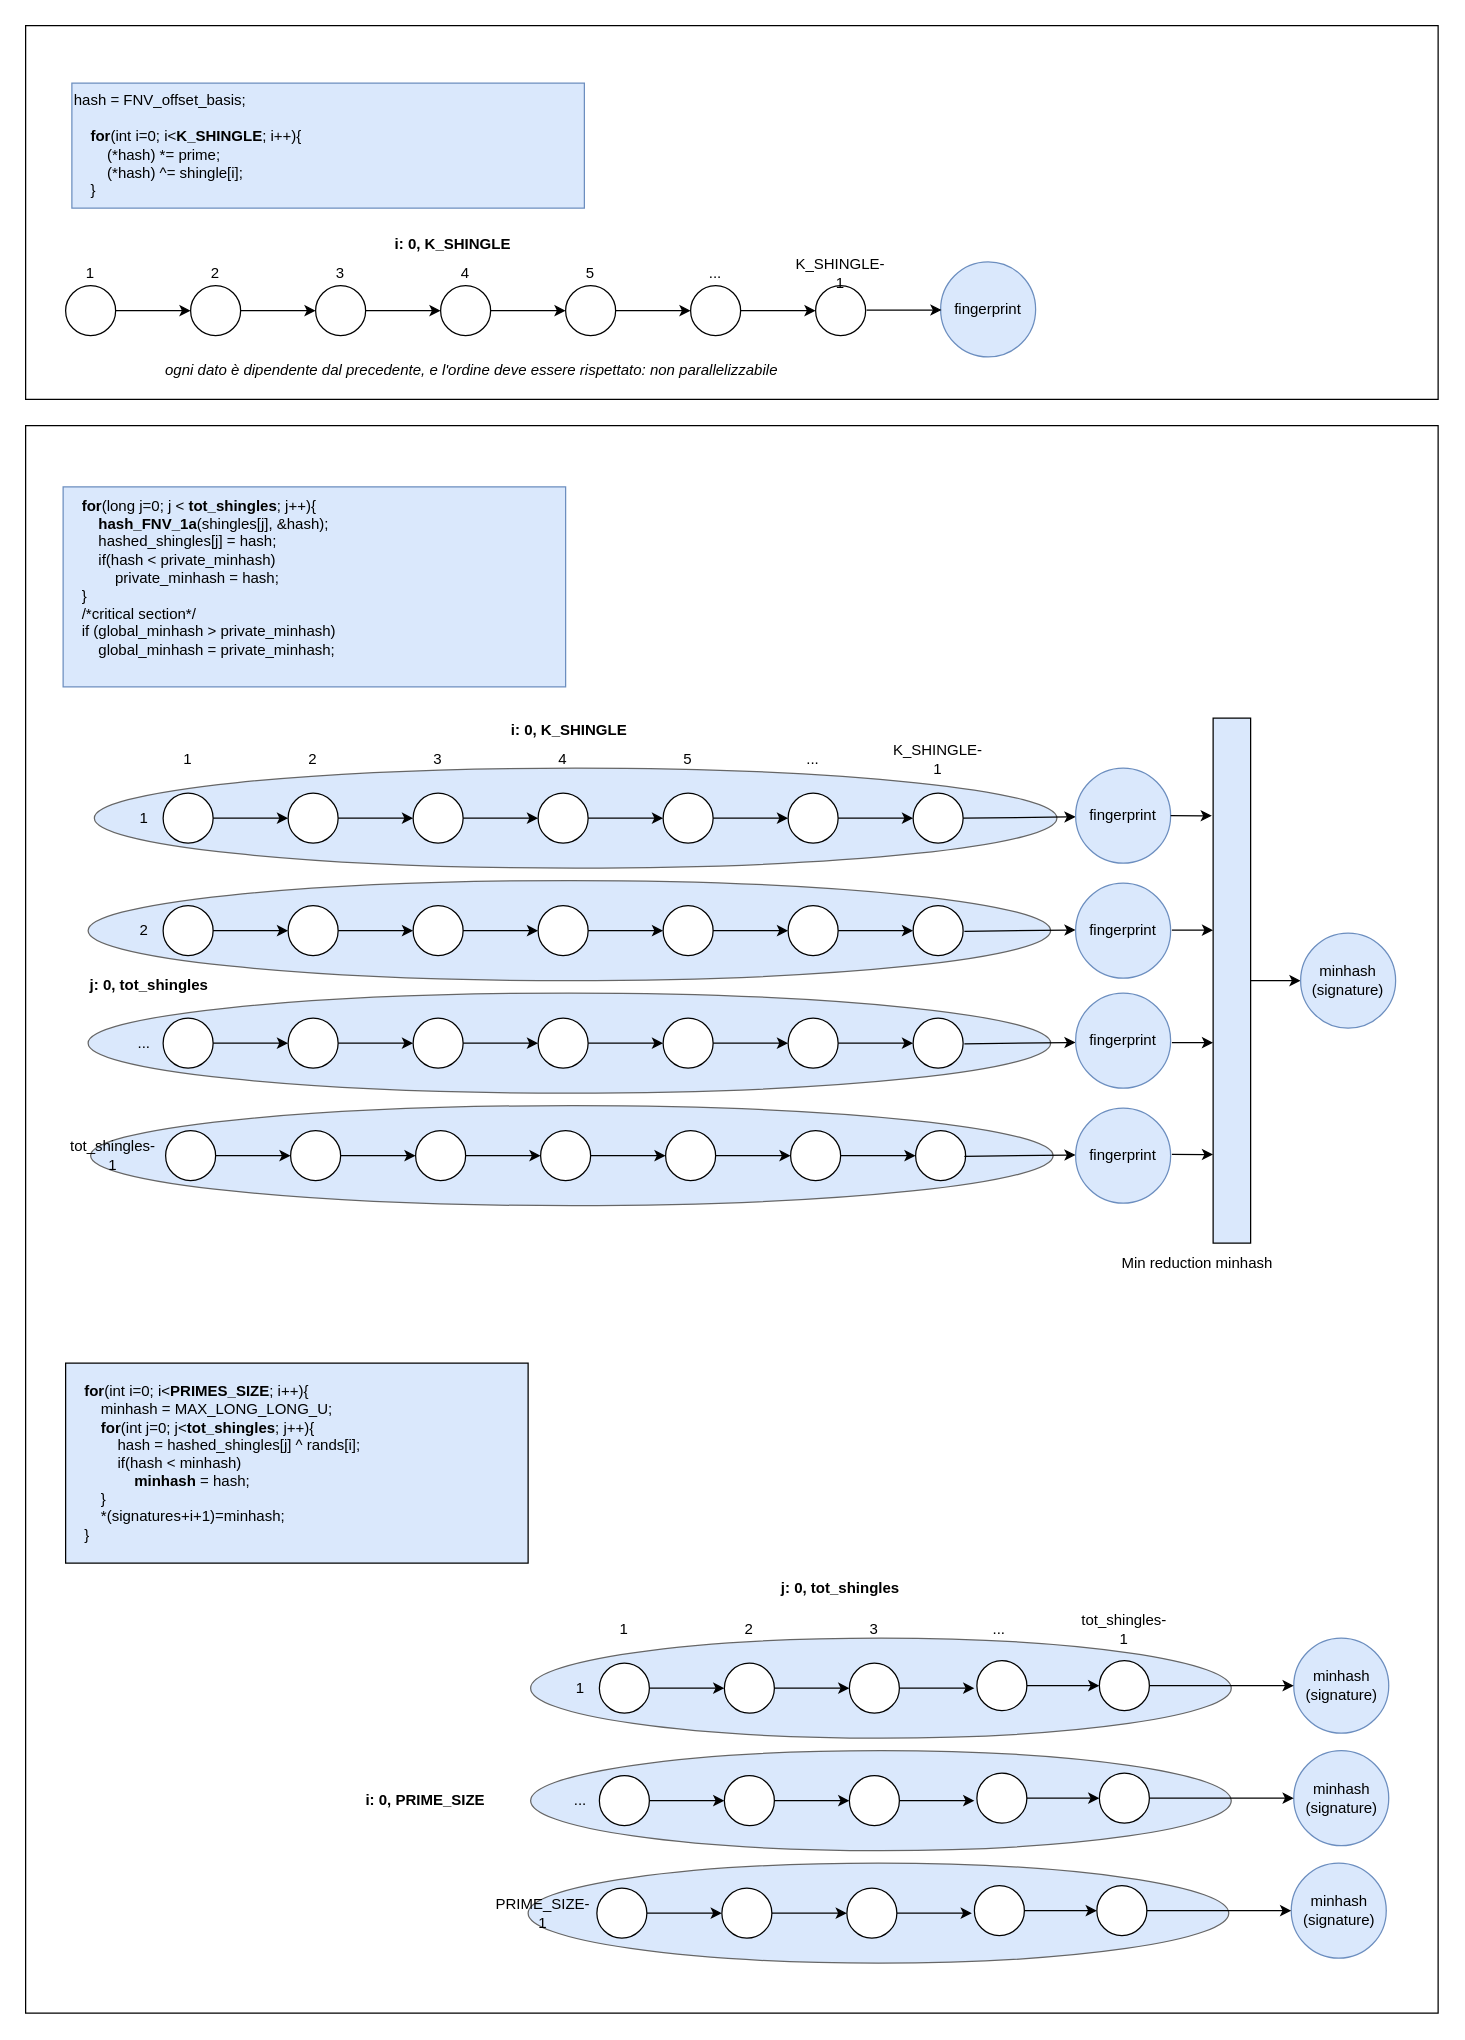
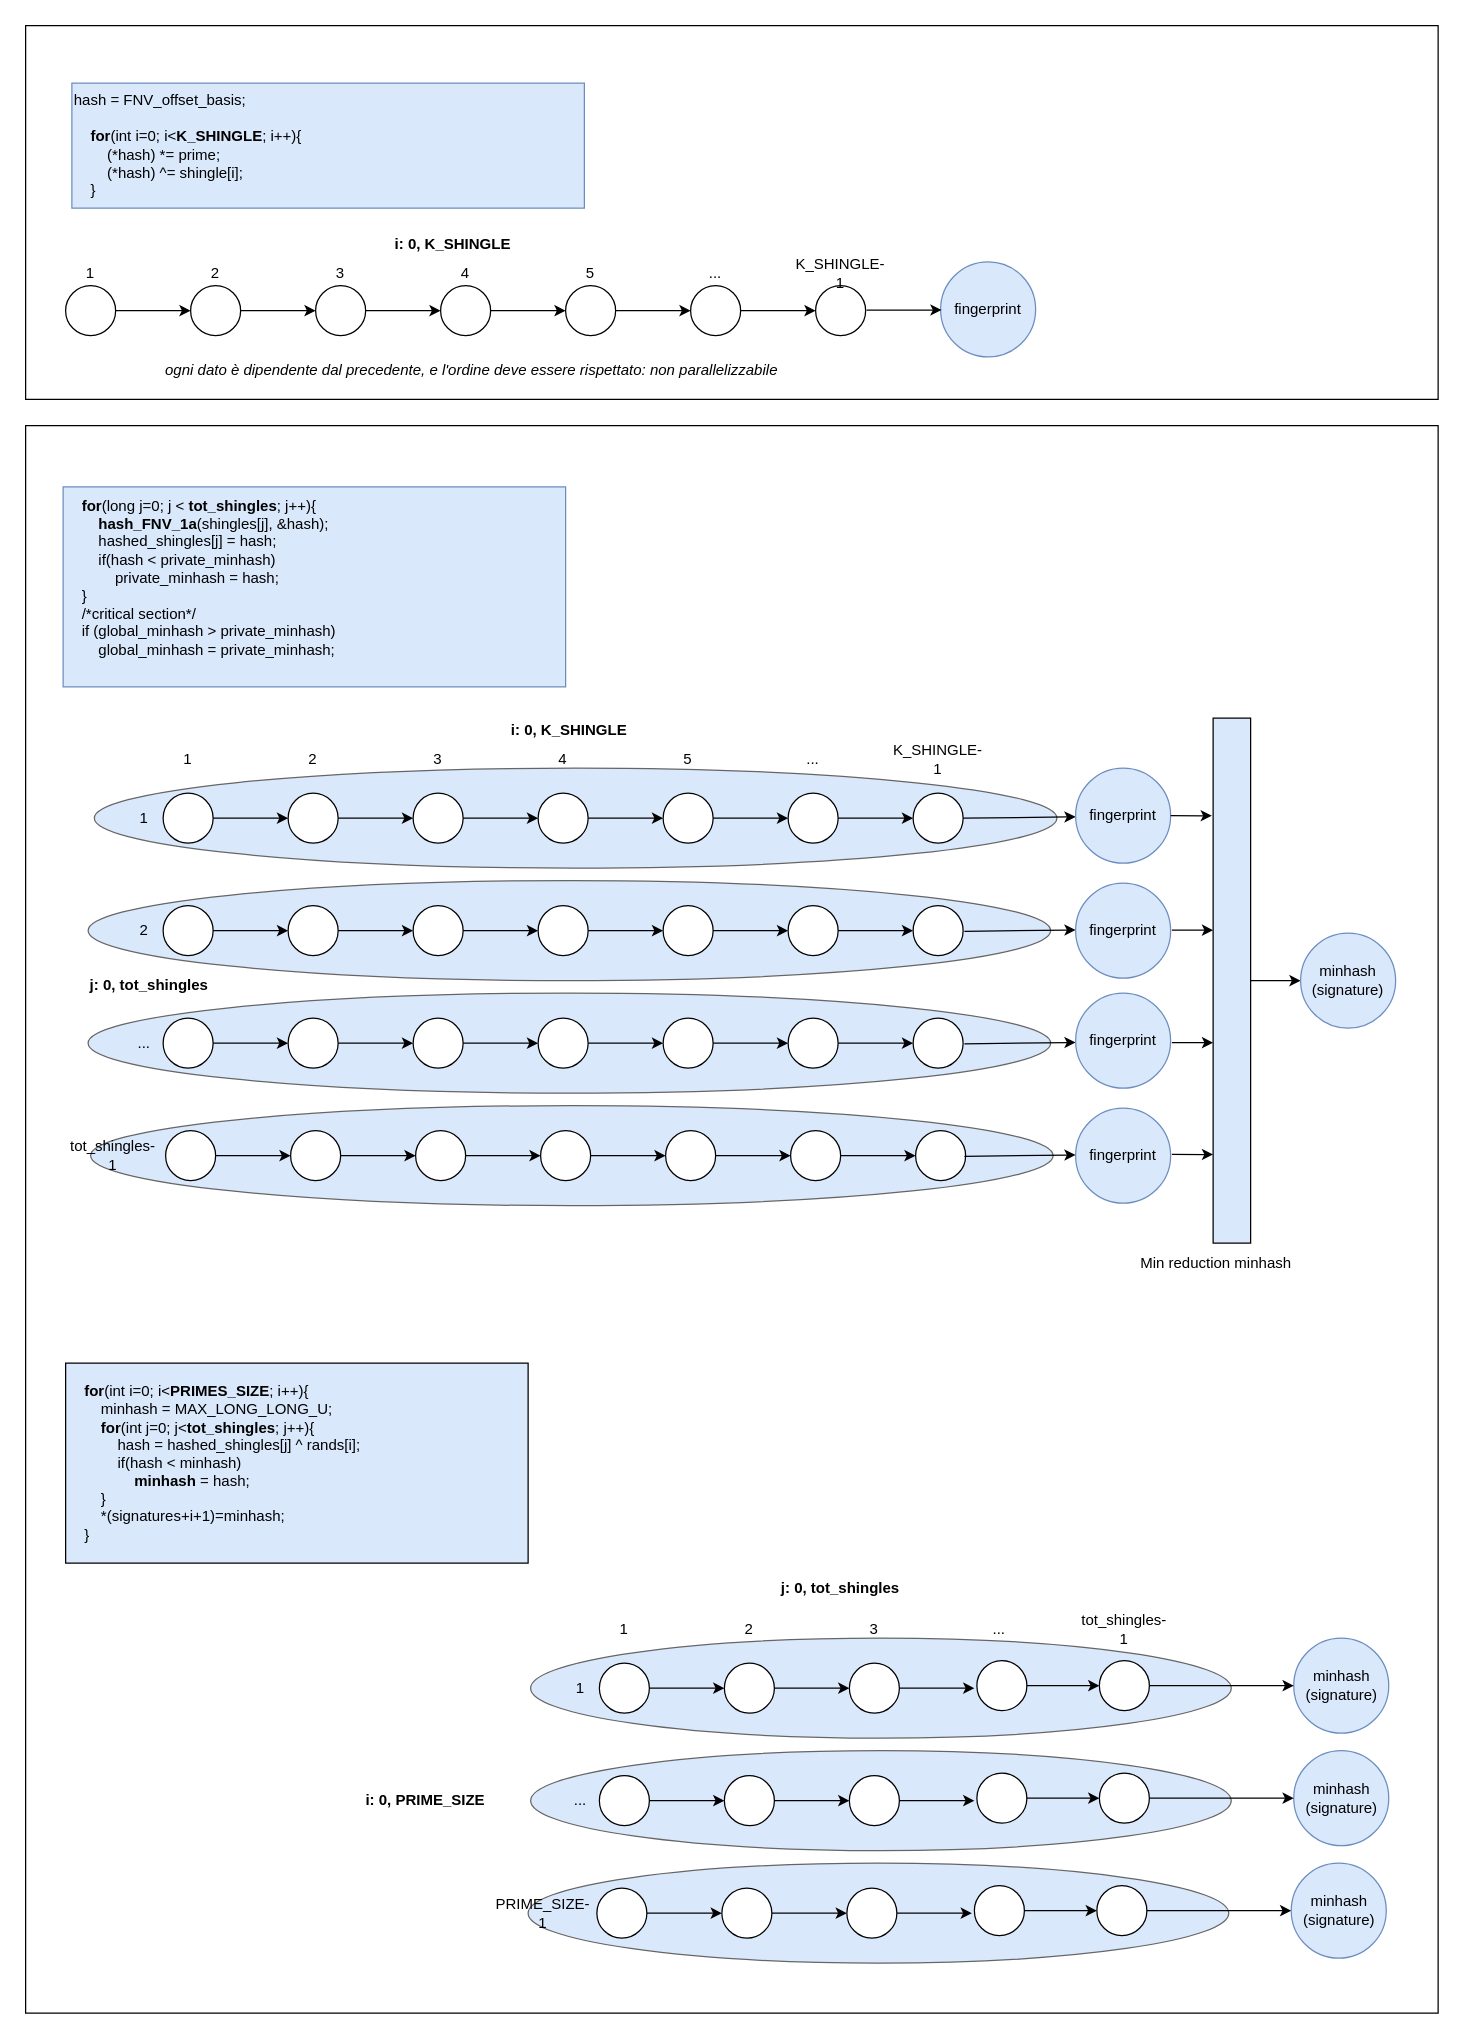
- <mxCell id="95" value="Min reduction minhash" style="text;html=1;strokeColor=none;fillColor=none;align=center;verticalAlign=middle;whiteSpace=wrap;rounded=0;" parent="1" vertex="1"><mxGeometry x="885" y="1000" width="145" height="20" as="geometry" /></mxCell>
+ <mxCell id="95" value="Min reduction minhash" style="text;html=1;strokeColor=none;fillColor=none;align=center;verticalAlign=middle;whiteSpace=wrap;rounded=0;" parent="1" vertex="1"><mxGeometry x="900" y="1000" width="145" height="20" as="geometry" /></mxCell>
